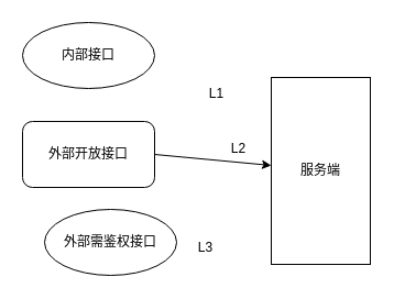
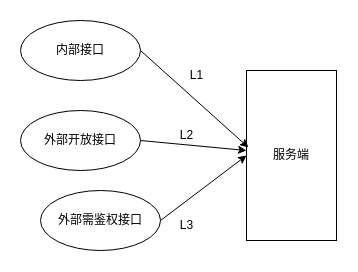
- <mxCell id="9" value="L1" style="text;html=1;align=center;verticalAlign=middle;resizable=0;points=[];autosize=1;strokeColor=none;fillColor=none;" vertex="1" parent="1"><mxGeometry x="176" y="70" width="40" height="30" as="geometry" /></mxCell>
+ <mxCell id="9" value="L1" style="text;html=1;align=center;verticalAlign=middle;resizable=0;points=[];autosize=1;strokeColor=none;fillColor=none;" vertex="1" parent="1"><mxGeometry x="176" y="60" width="40" height="30" as="geometry" /></mxCell>
+ <mxCell id="3" style="edgeStyle=none;rounded=0;orthogonalLoop=1;jettySize=auto;html=1;exitX=1;exitY=0.5;exitDx=0;exitDy=0;entryX=0.022;entryY=0.453;entryDx=0;entryDy=0;entryPerimeter=0;" edge="1" parent="1" source="4" target="2"><mxGeometry relative="1" as="geometry" /></mxCell>
- <mxCell id="10" value="L2" style="text;html=1;align=center;verticalAlign=middle;resizable=0;points=[];autosize=1;strokeColor=none;fillColor=none;" vertex="1" parent="1"><mxGeometry x="196" y="120" width="40" height="30" as="geometry" /></mxCell>
+ <mxCell id="10" value="L2" style="text;html=1;align=center;verticalAlign=middle;resizable=0;points=[];autosize=1;strokeColor=none;fillColor=none;" vertex="1" parent="1"><mxGeometry x="166" y="120" width="40" height="30" as="geometry" /></mxCell>
- <mxCell id="6" value="外部开放接口" style="whiteSpace=wrap;html=1;rounded=1;" vertex="1" parent="1"><mxGeometry x="20" y="110" width="120" height="60" as="geometry" /></mxCell>
+ <mxCell id="6" value="外部开放接口" style="ellipse;whiteSpace=wrap;html=1;" vertex="1" parent="1"><mxGeometry x="20" y="110" width="120" height="60" as="geometry" /></mxCell>
+ <mxCell id="7" style="edgeStyle=none;rounded=0;orthogonalLoop=1;jettySize=auto;html=1;exitX=1;exitY=0.5;exitDx=0;exitDy=0;entryX=0;entryY=0.5;entryDx=0;entryDy=0;" edge="1" parent="1" source="8" target="2"><mxGeometry relative="1" as="geometry" /></mxCell>
